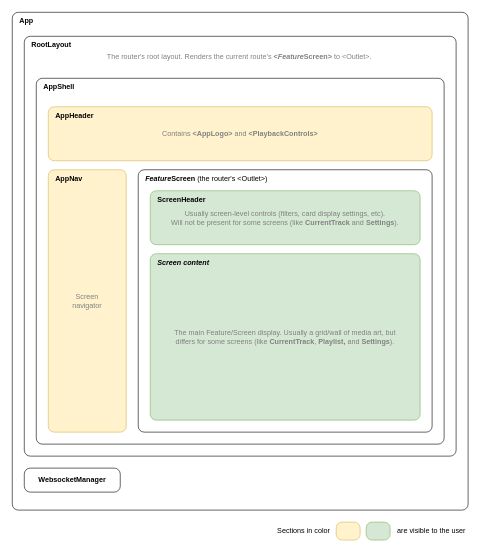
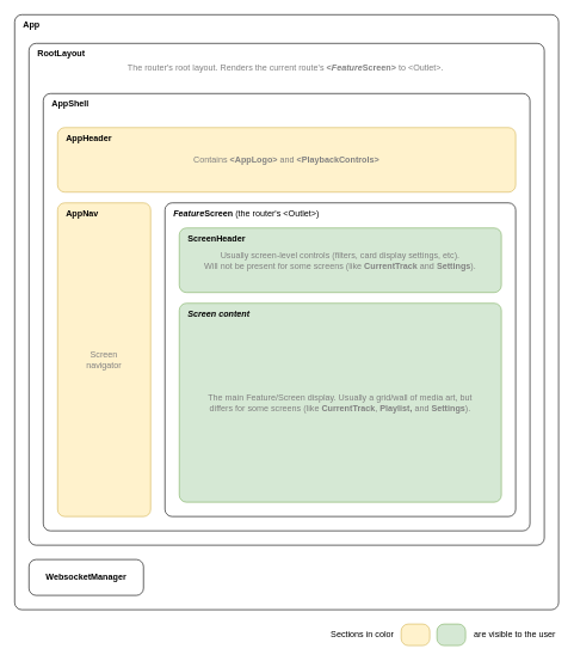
- <mxCell id="19" value="&lt;b&gt;WebsocketManager&lt;/b&gt;" style="rounded=1;whiteSpace=wrap;html=1;absoluteArcSize=1;" vertex="1" parent="1"><mxGeometry x="40" y="780" width="160" height="40" as="geometry" /></mxCell>
+ <mxCell id="19" value="&lt;b&gt;WebsocketManager&lt;/b&gt;" style="rounded=1;whiteSpace=wrap;html=1;absoluteArcSize=1;" vertex="1" parent="1"><mxGeometry x="40" y="780" width="160" height="50" as="geometry" /></mxCell>
